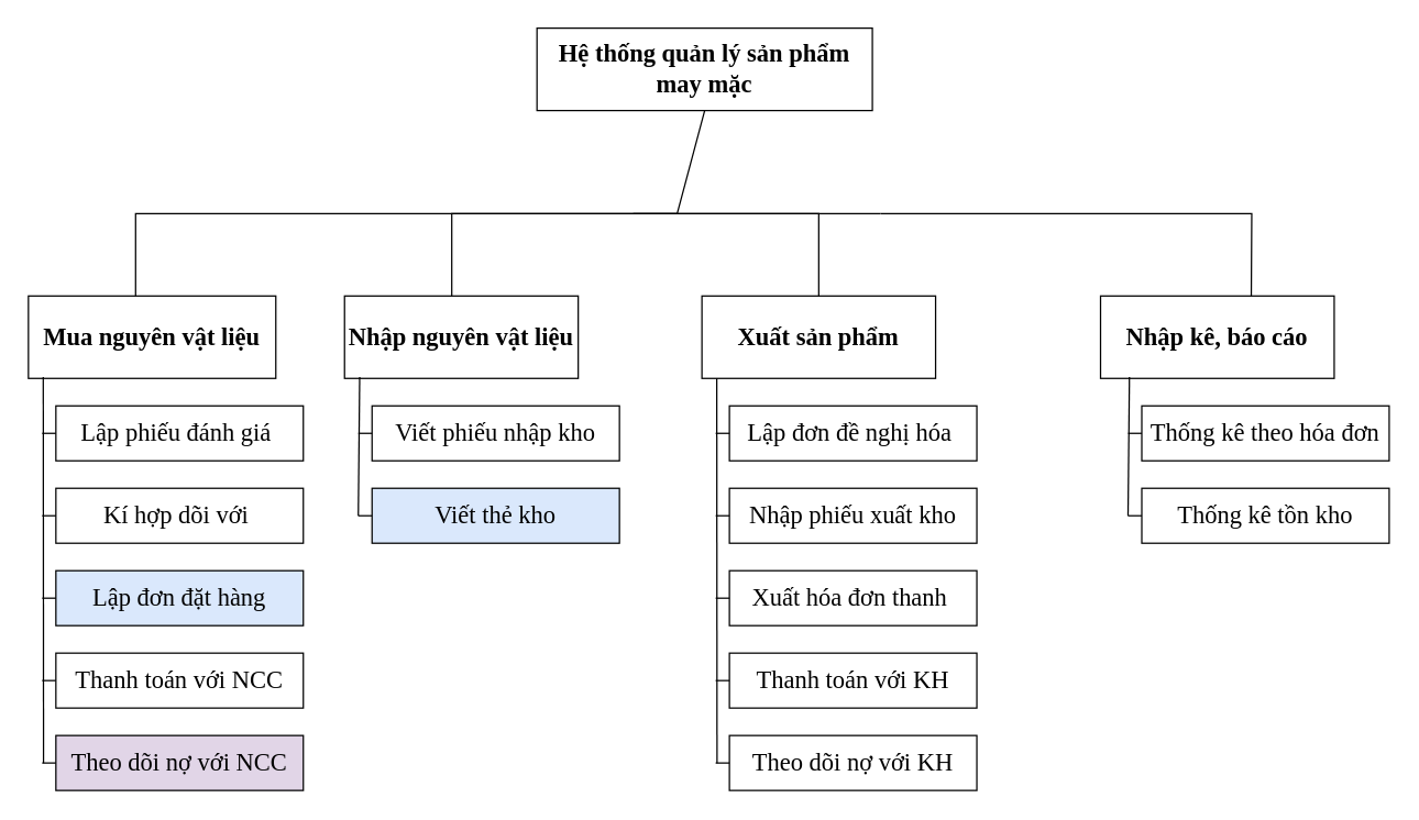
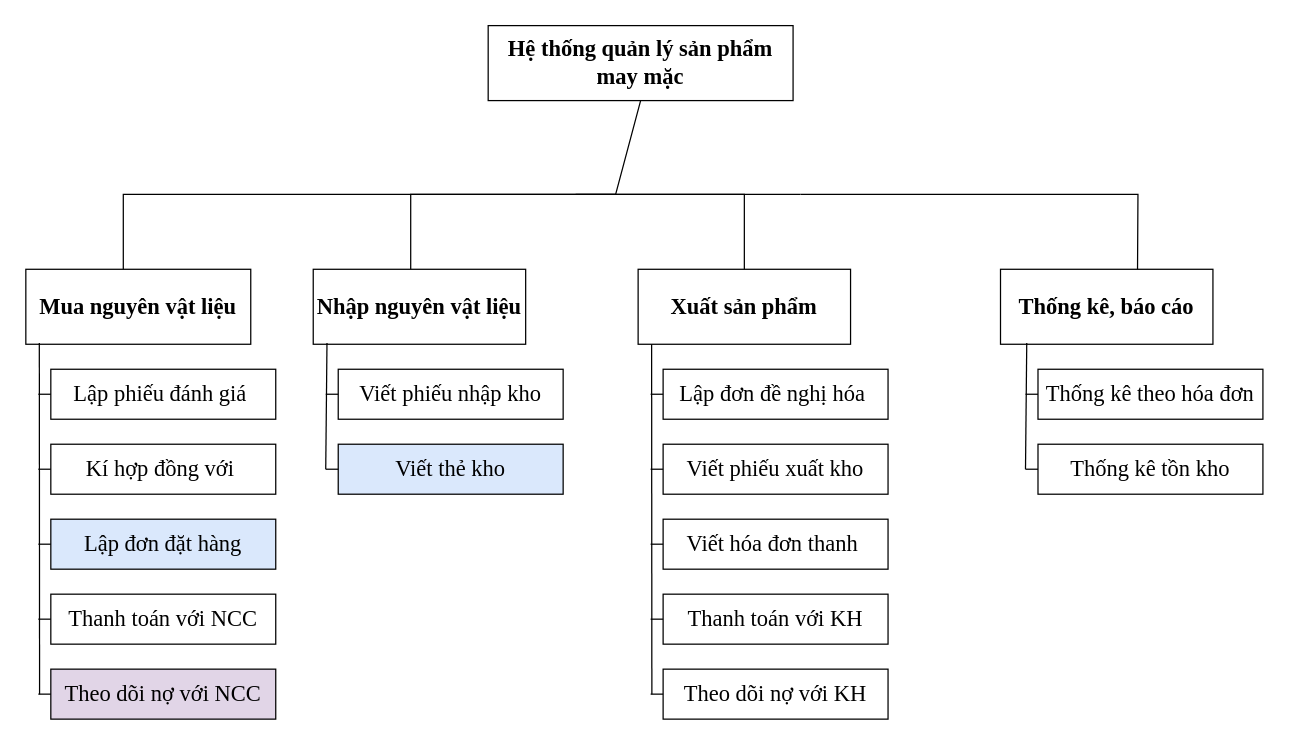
- <mxCell id="35" value="&lt;b&gt;Nhập kê, báo cáo&lt;/b&gt;" style="rounded=0;whiteSpace=wrap;html=1;fontFamily=Times New Roman;fontSize=18;" parent="1" vertex="1"><mxGeometry x="800" y="215" width="170" height="60" as="geometry" /></mxCell>
+ <mxCell id="35" value="&lt;b&gt;Thống kê, báo cáo&lt;/b&gt;" style="rounded=0;whiteSpace=wrap;html=1;fontFamily=Times New Roman;fontSize=18;" parent="1" vertex="1"><mxGeometry x="800" y="215" width="170" height="60" as="geometry" /></mxCell>
- <mxCell id="11" value="Kí hợp dõi với&amp;nbsp;" style="rounded=0;whiteSpace=wrap;html=1;fontFamily=Times New Roman;fontSize=18;" parent="1" vertex="1"><mxGeometry x="40" y="355" width="180" height="40" as="geometry" /></mxCell>
+ <mxCell id="11" value="Kí hợp đồng với&amp;nbsp;" style="rounded=0;whiteSpace=wrap;html=1;fontFamily=Times New Roman;fontSize=18;" parent="1" vertex="1"><mxGeometry x="40" y="355" width="180" height="40" as="geometry" /></mxCell>
- <mxCell id="25" value="Nhập phiếu xuất kho" style="rounded=0;whiteSpace=wrap;html=1;fontFamily=Times New Roman;fontSize=18;" parent="1" vertex="1"><mxGeometry x="530" y="355" width="180" height="40" as="geometry" /></mxCell>
+ <mxCell id="25" value="Viết phiếu xuất kho" style="rounded=0;whiteSpace=wrap;html=1;fontFamily=Times New Roman;fontSize=18;" parent="1" vertex="1"><mxGeometry x="530" y="355" width="180" height="40" as="geometry" /></mxCell>
- <mxCell id="26" value="Xuất hóa đơn thanh&amp;nbsp;" style="rounded=0;whiteSpace=wrap;html=1;fontFamily=Times New Roman;fontSize=18;" parent="1" vertex="1"><mxGeometry x="530" y="415" width="180" height="40" as="geometry" /></mxCell>
+ <mxCell id="26" value="Viết hóa đơn thanh&amp;nbsp;" style="rounded=0;whiteSpace=wrap;html=1;fontFamily=Times New Roman;fontSize=18;" parent="1" vertex="1"><mxGeometry x="530" y="415" width="180" height="40" as="geometry" /></mxCell>
